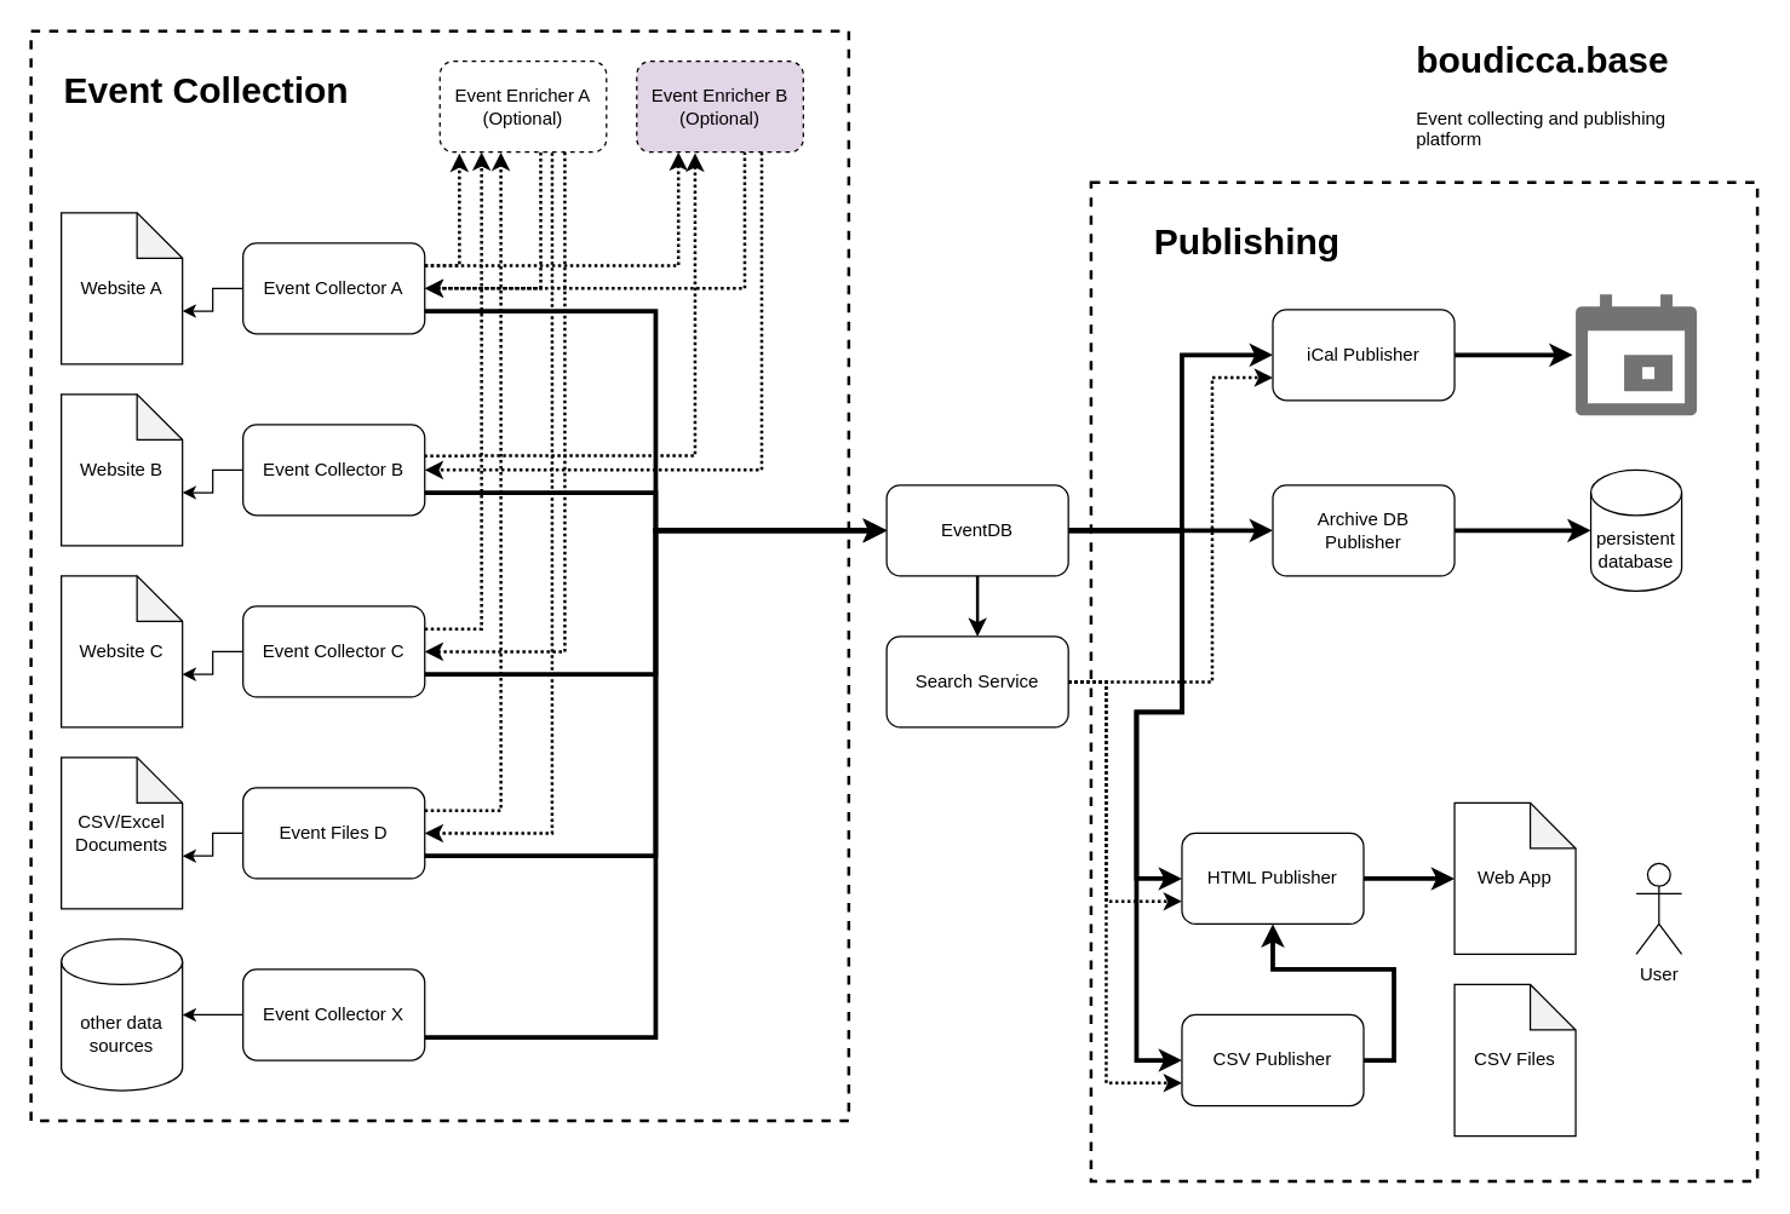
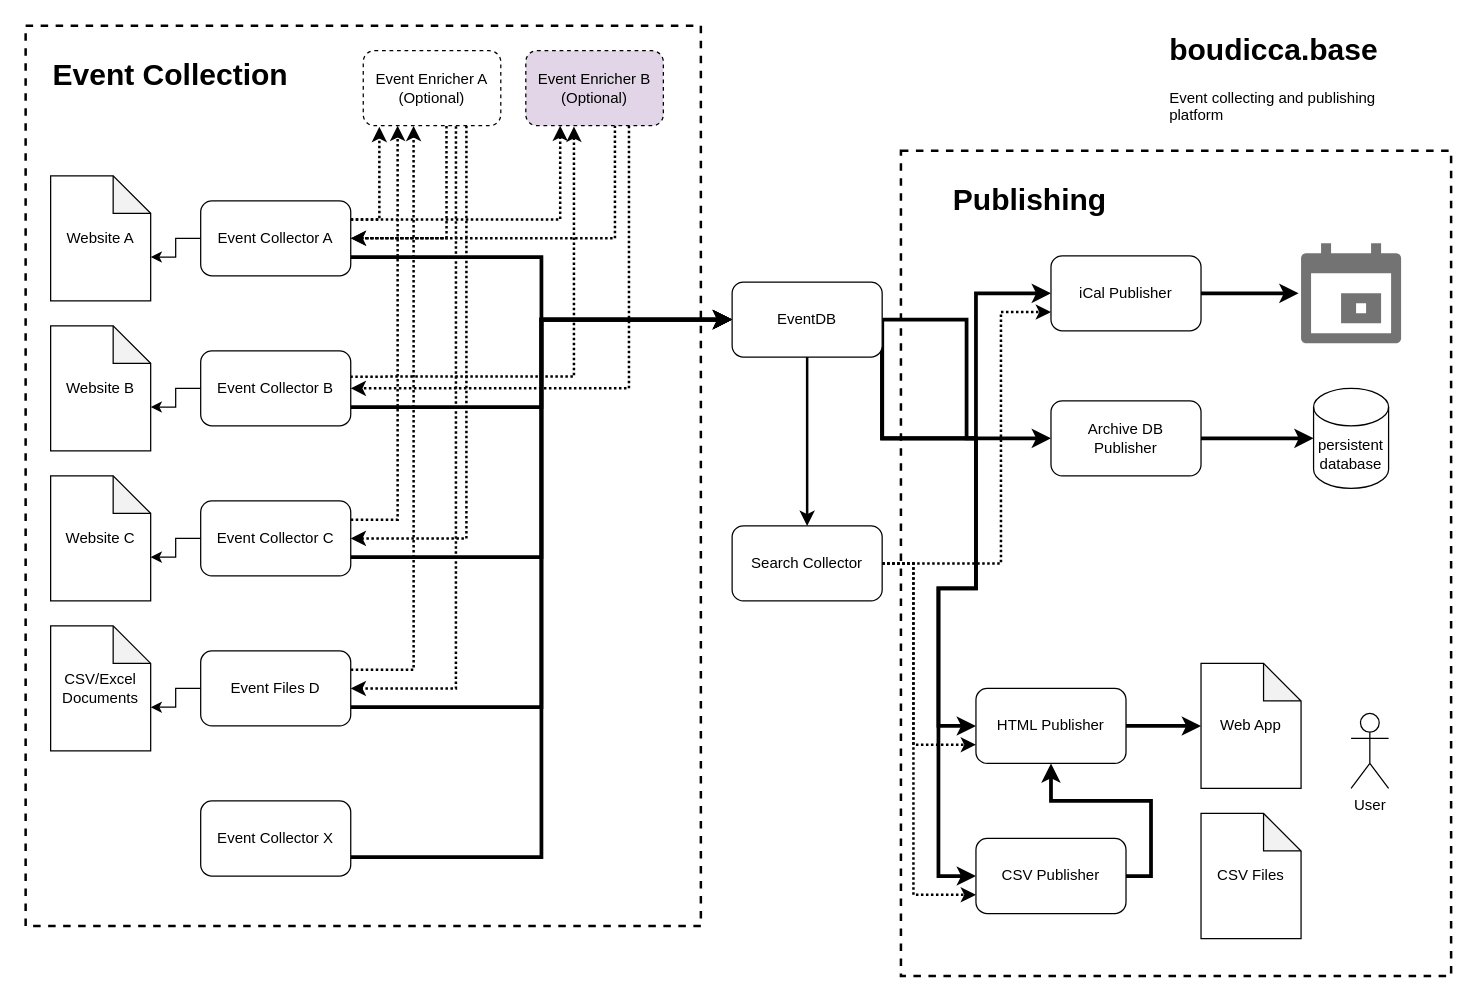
- <mxCell id="36" value="EventDB" style="rounded=1;whiteSpace=wrap;html=1;" vertex="1" parent="1"><mxGeometry x="585" y="320" width="120" height="60" as="geometry" /></mxCell>
+ <mxCell id="36" value="EventDB" style="rounded=1;whiteSpace=wrap;html=1;" vertex="1" parent="1"><mxGeometry x="585" y="225" width="120" height="60" as="geometry" /></mxCell>
- <mxCell id="61" value="Search Service" style="rounded=1;whiteSpace=wrap;html=1;" vertex="1" parent="1"><mxGeometry x="585" y="420" width="120" height="60" as="geometry" /></mxCell>
+ <mxCell id="61" value="Search Collector" style="rounded=1;whiteSpace=wrap;html=1;" vertex="1" parent="1"><mxGeometry x="585" y="420" width="120" height="60" as="geometry" /></mxCell>
- <mxCell id="8" value="other data sources" style="shape=cylinder3;whiteSpace=wrap;html=1;boundedLbl=1;backgroundOutline=1;size=15;" vertex="1" parent="1"><mxGeometry x="40" y="620" width="80" height="100" as="geometry" /></mxCell>
- <mxCell id="53" style="edgeStyle=orthogonalEdgeStyle;rounded=0;orthogonalLoop=1;jettySize=auto;html=1;exitX=0;exitY=0.5;exitDx=0;exitDy=0;entryX=1;entryY=0.5;entryDx=0;entryDy=0;entryPerimeter=0;" edge="1" parent="1" source="23" target="8"><mxGeometry relative="1" as="geometry" /></mxCell>
